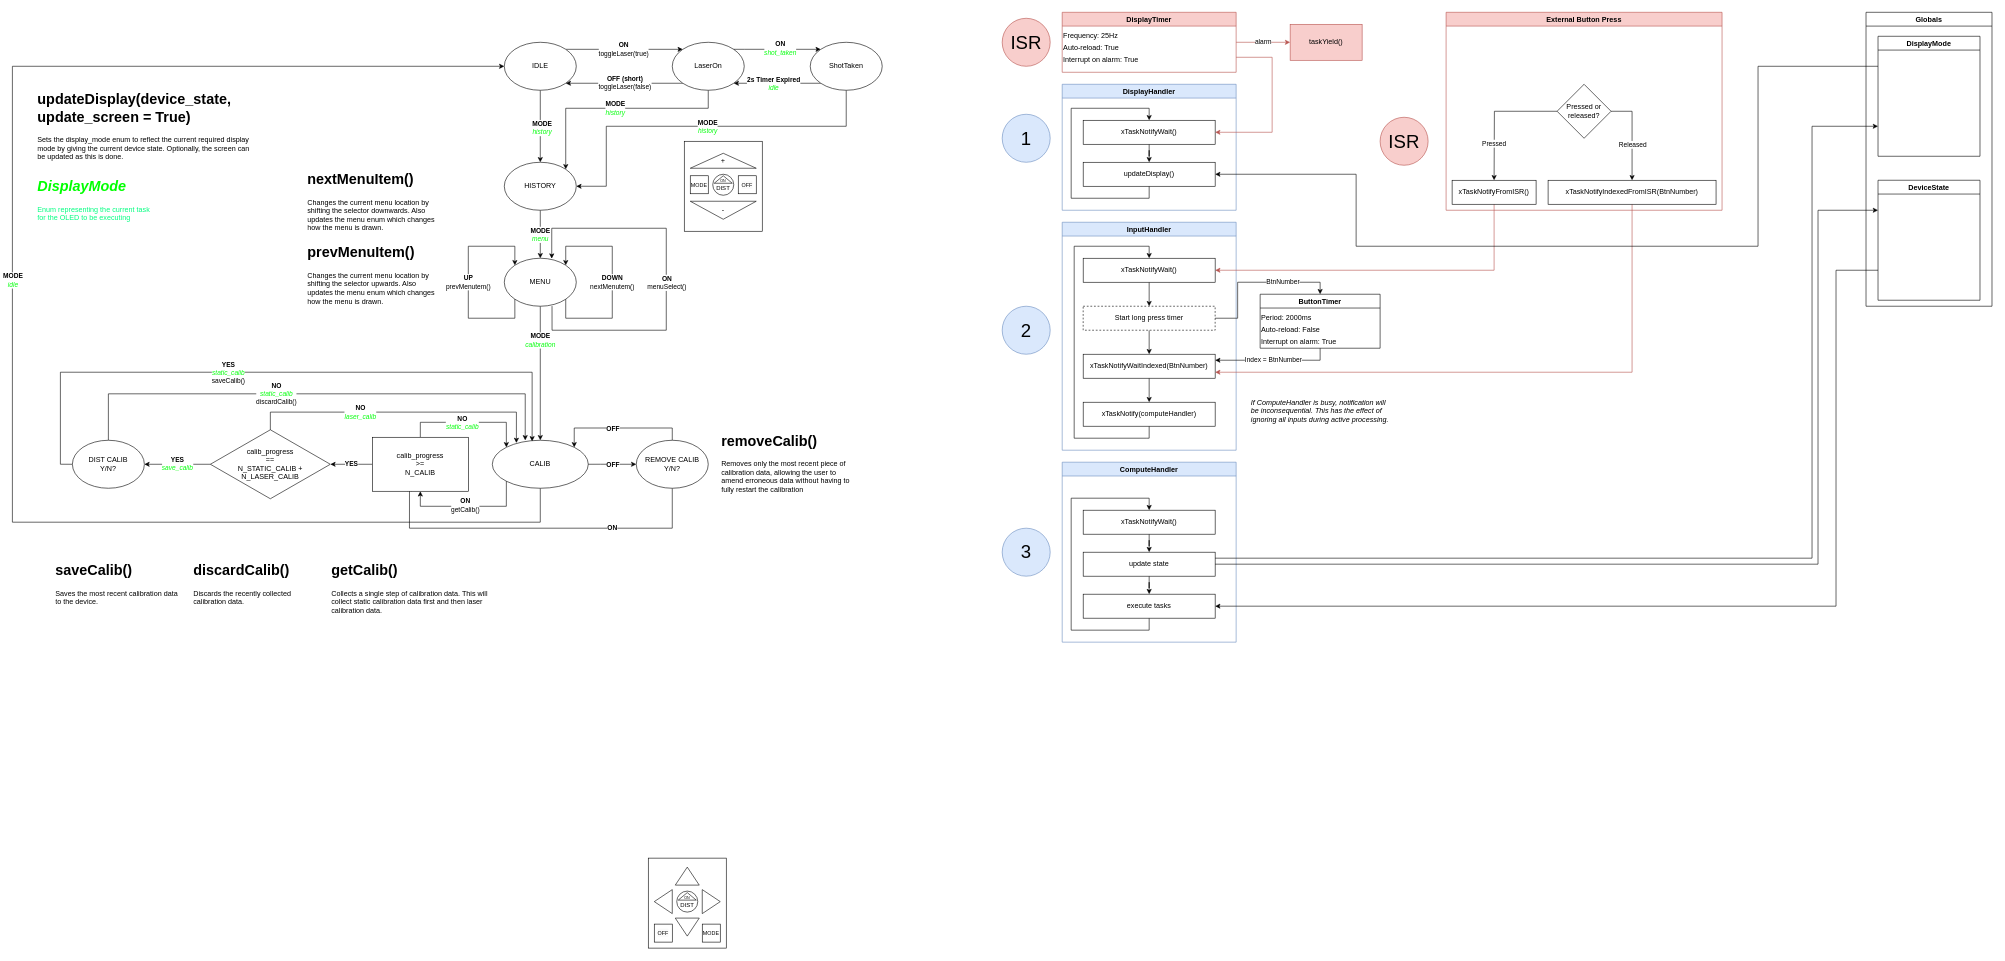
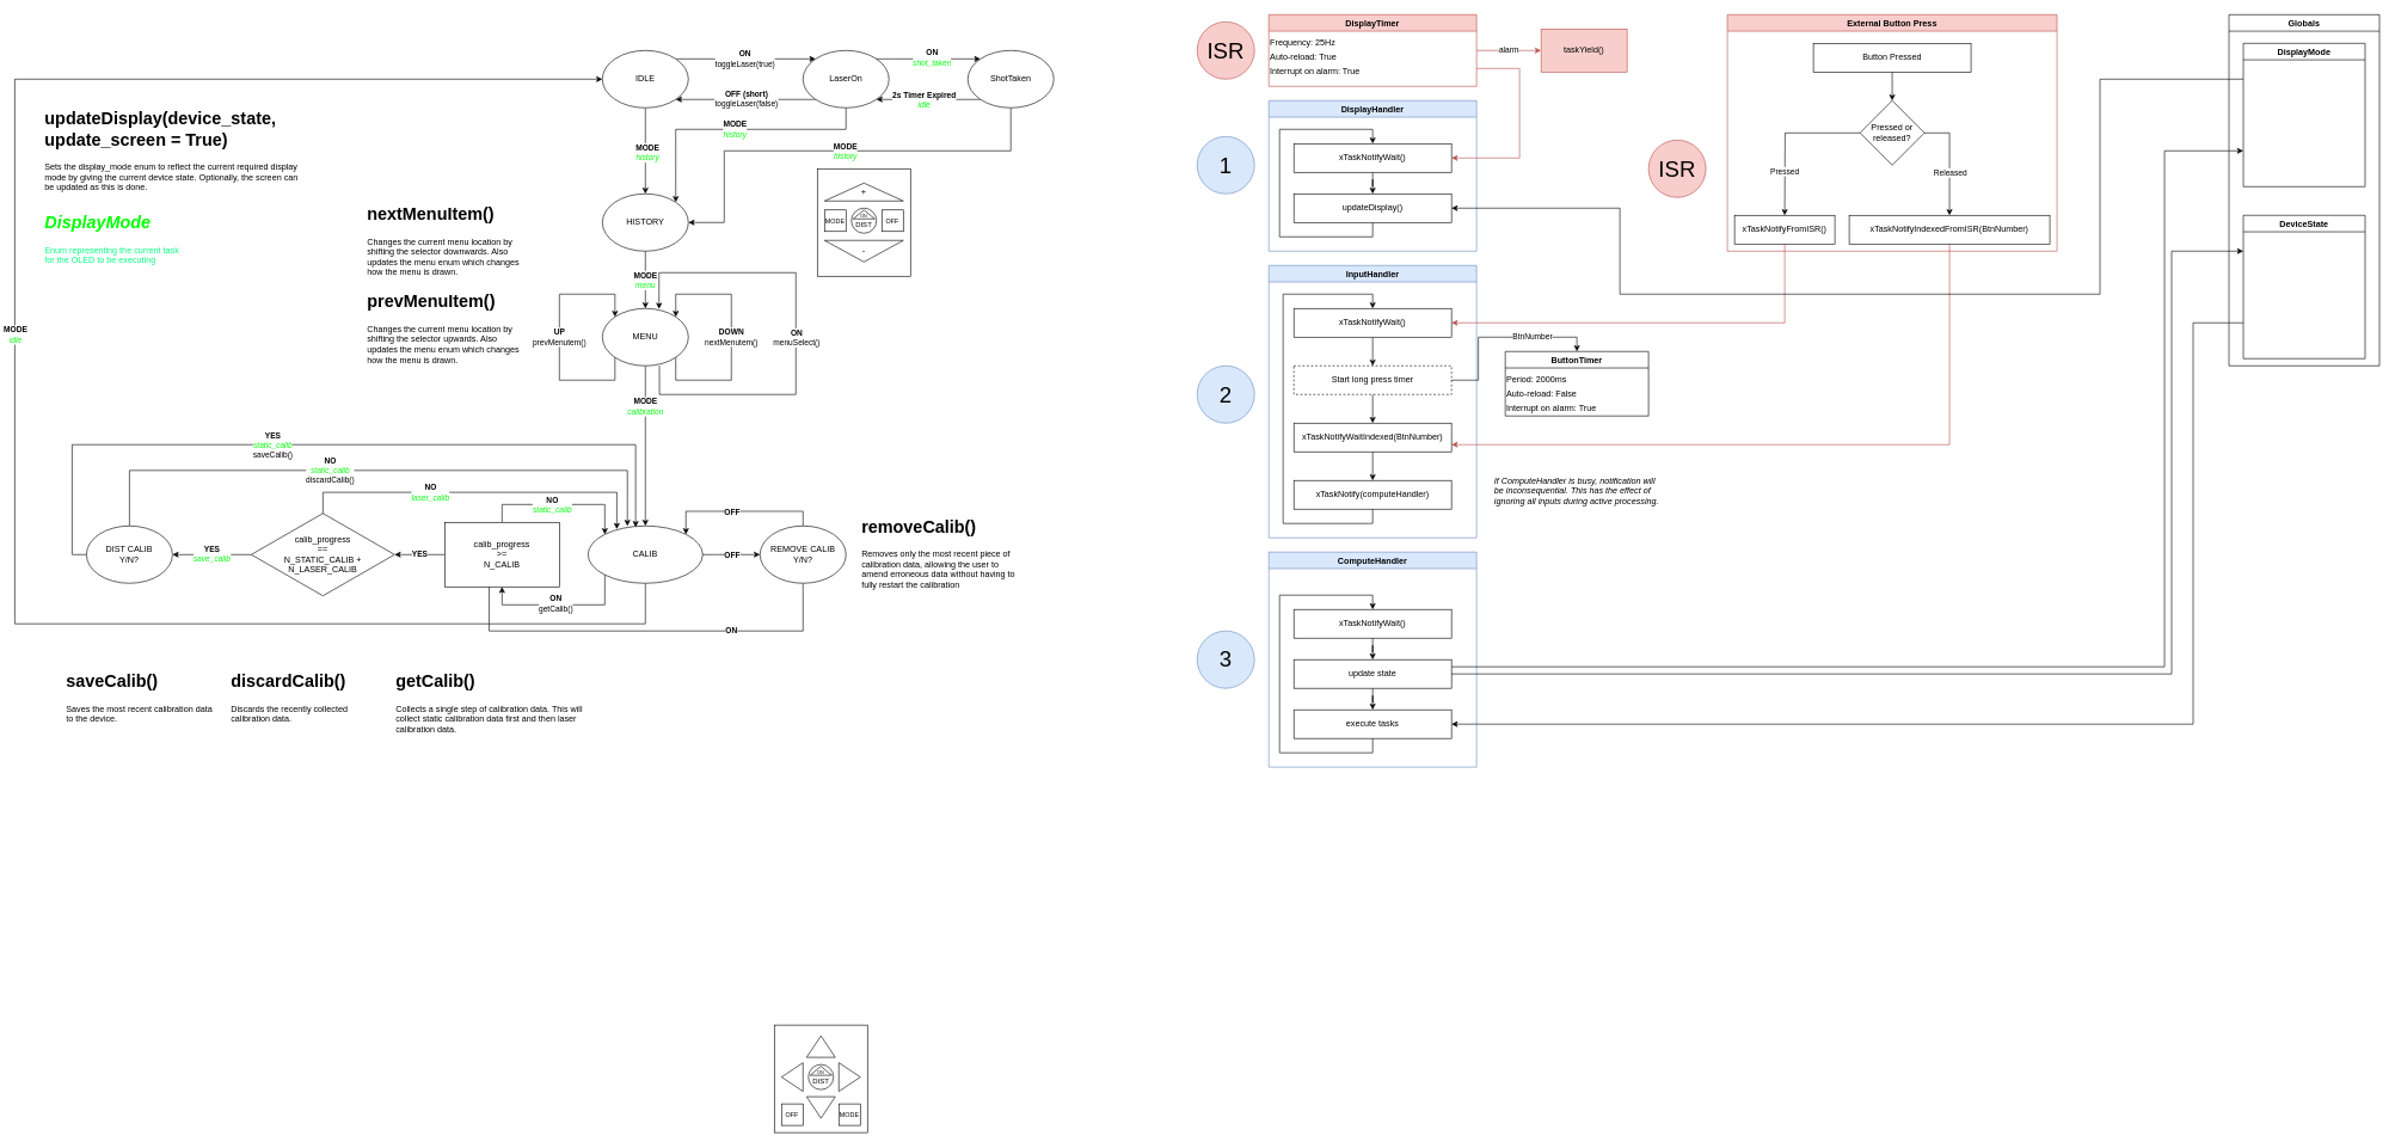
+ <mxCell id="52" value="Button Pressed" style="rounded=0;whiteSpace=wrap;html=1;" parent="50" vertex="1"><mxGeometry x="120" y="40" width="220" height="40" as="geometry" /></mxCell>
+ <mxCell id="51" value="" style="edgeStyle=orthogonalEdgeStyle;rounded=0;orthogonalLoop=1;jettySize=auto;html=1;" parent="50" source="52" target="56" edge="1"><mxGeometry relative="1" as="geometry" /></mxCell>
- <mxCell id="23" value="Index = BtnNumber" style="edgeStyle=orthogonalEdgeStyle;rounded=0;orthogonalLoop=1;jettySize=auto;html=1;exitX=0.5;exitY=1;exitDx=0;exitDy=0;entryX=1;entryY=0.25;entryDx=0;entryDy=0;" parent="1" source="24" target="20" edge="1"><mxGeometry relative="1" as="geometry" /></mxCell>
